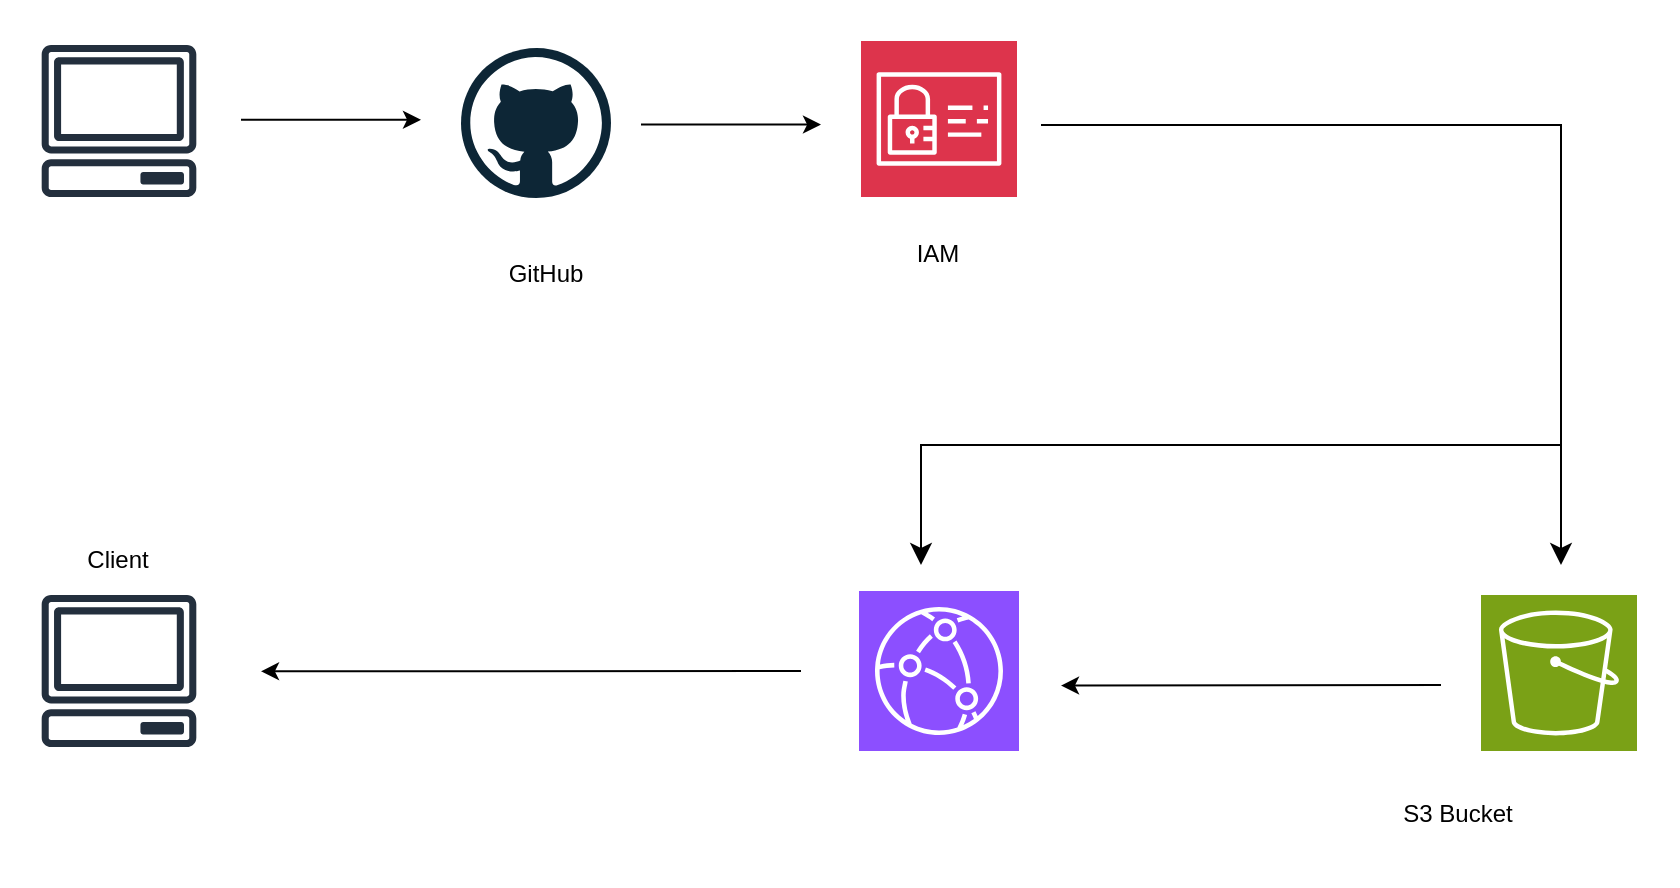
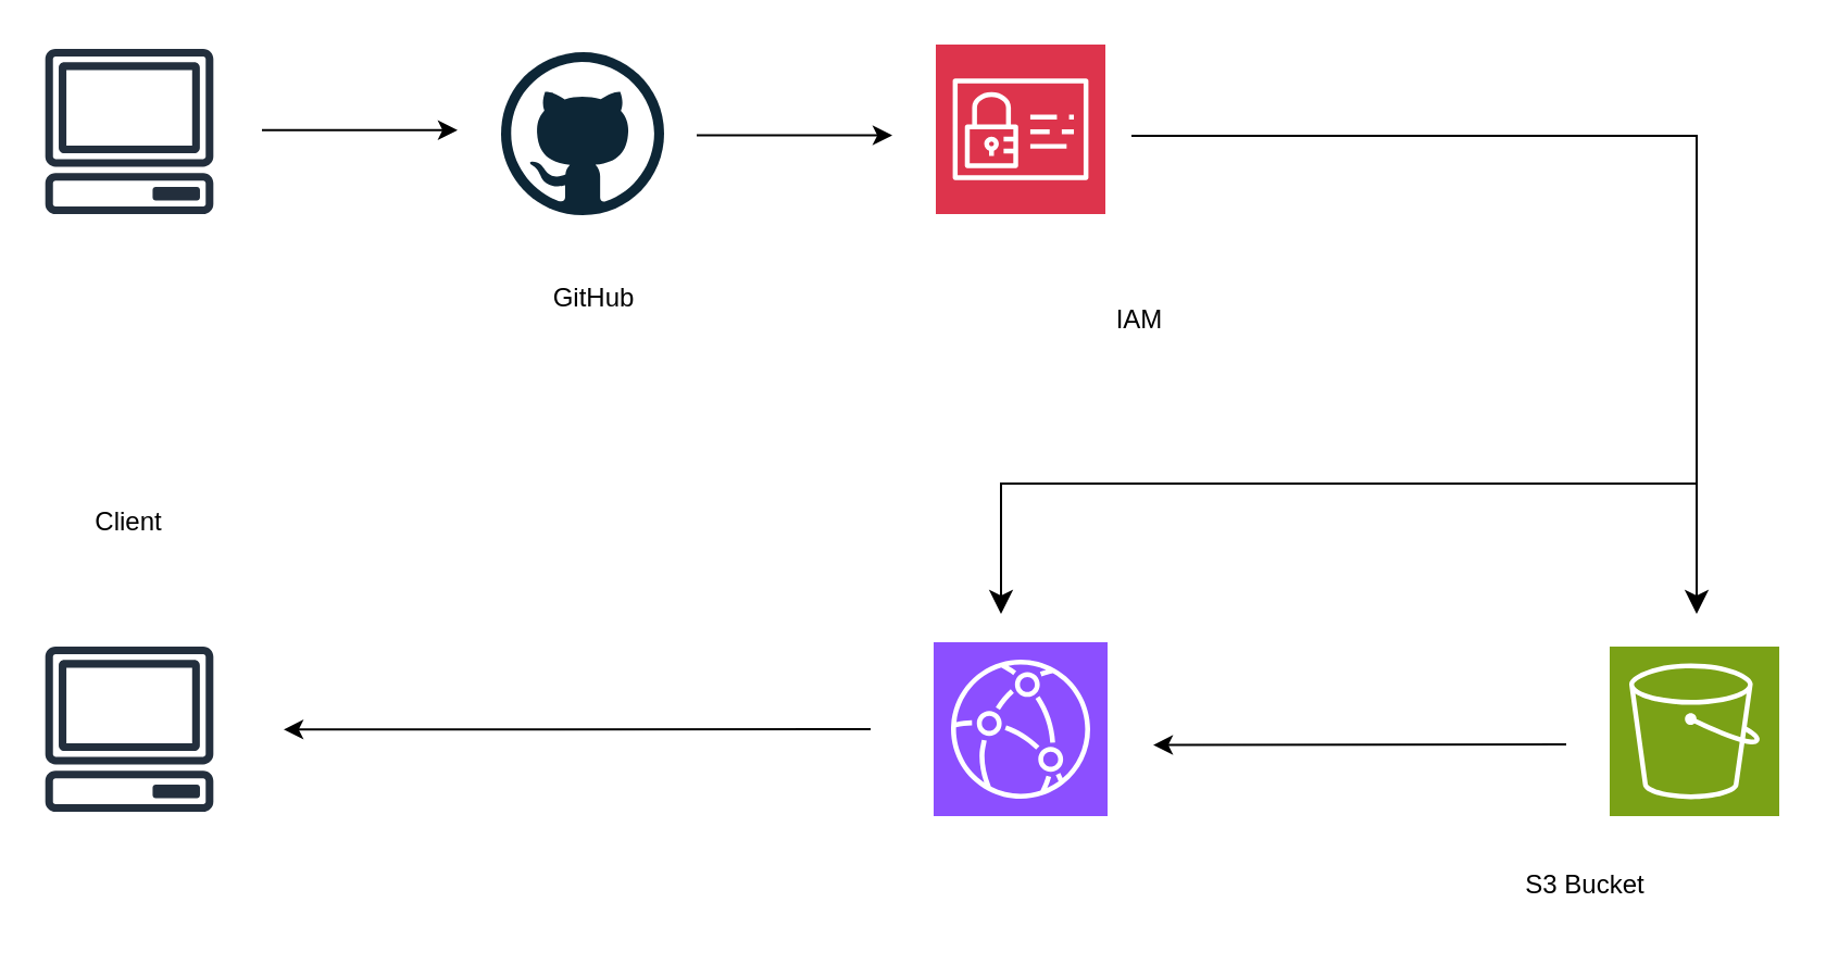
- <mxCell id="15" value="IAM" style="text;html=1;align=center;verticalAlign=middle;whiteSpace=wrap;rounded=0;" vertex="1" parent="1"><mxGeometry x="439" y="112" width="60" height="30" as="geometry" /></mxCell>
+ <mxCell id="15" value="IAM" style="text;html=1;align=center;verticalAlign=middle;whiteSpace=wrap;rounded=0;" vertex="1" parent="1"><mxGeometry x="494" y="132" width="60" height="30" as="geometry" /></mxCell>
- <mxCell id="12" value="Client" style="text;html=1;align=center;verticalAlign=middle;whiteSpace=wrap;rounded=0;" vertex="1" parent="1"><mxGeometry x="29" y="265" width="60" height="30" as="geometry" /></mxCell>
+ <mxCell id="12" value="Client" style="text;html=1;align=center;verticalAlign=middle;whiteSpace=wrap;rounded=0;" vertex="1" parent="1"><mxGeometry x="29" y="225" width="60" height="30" as="geometry" /></mxCell>
